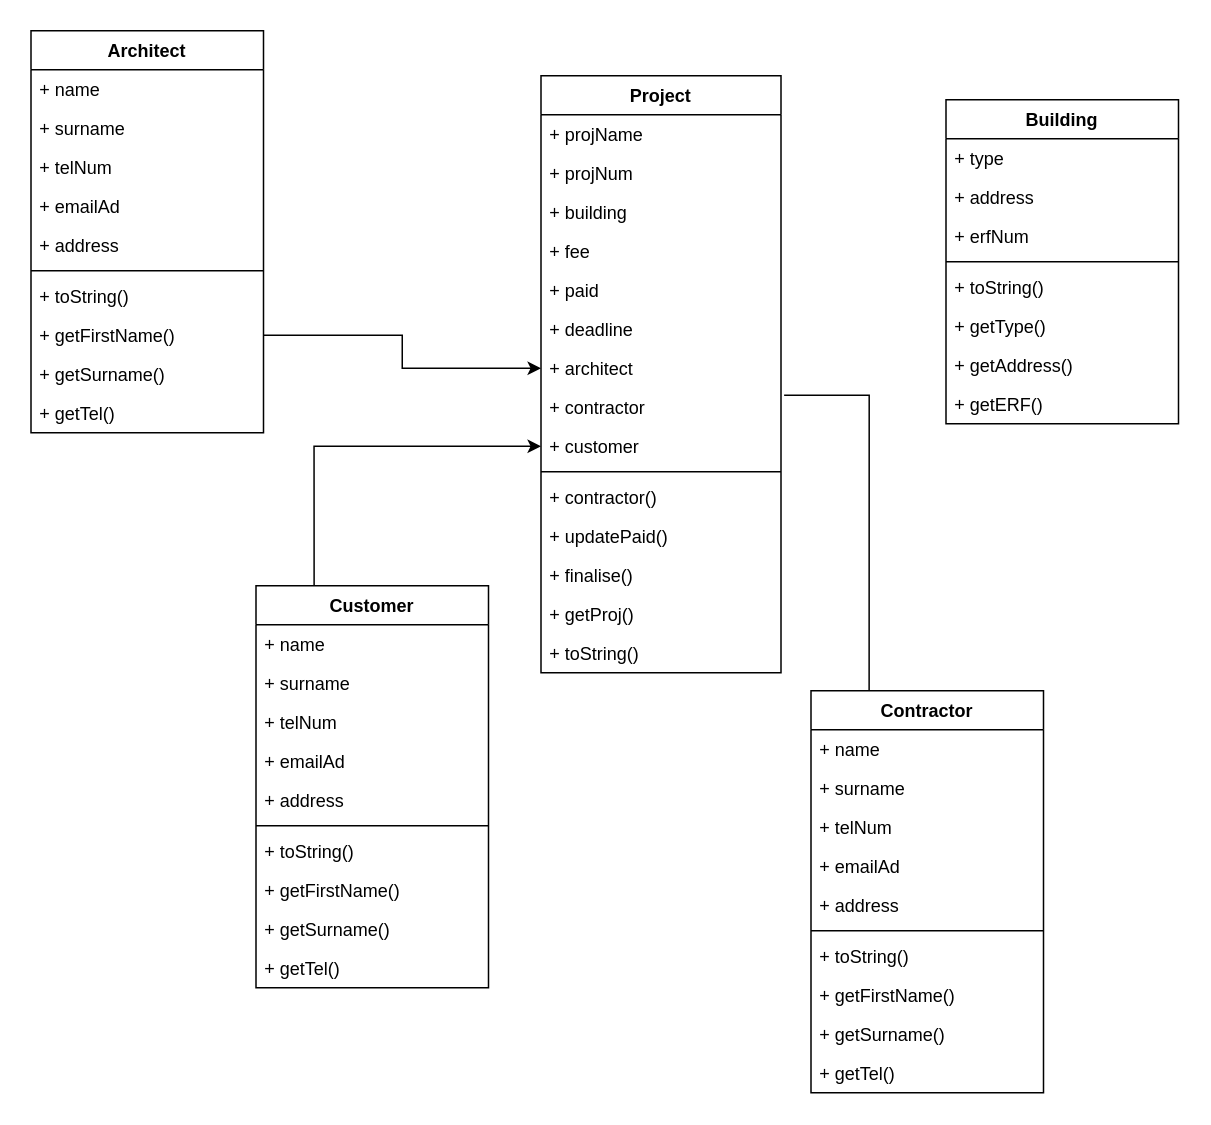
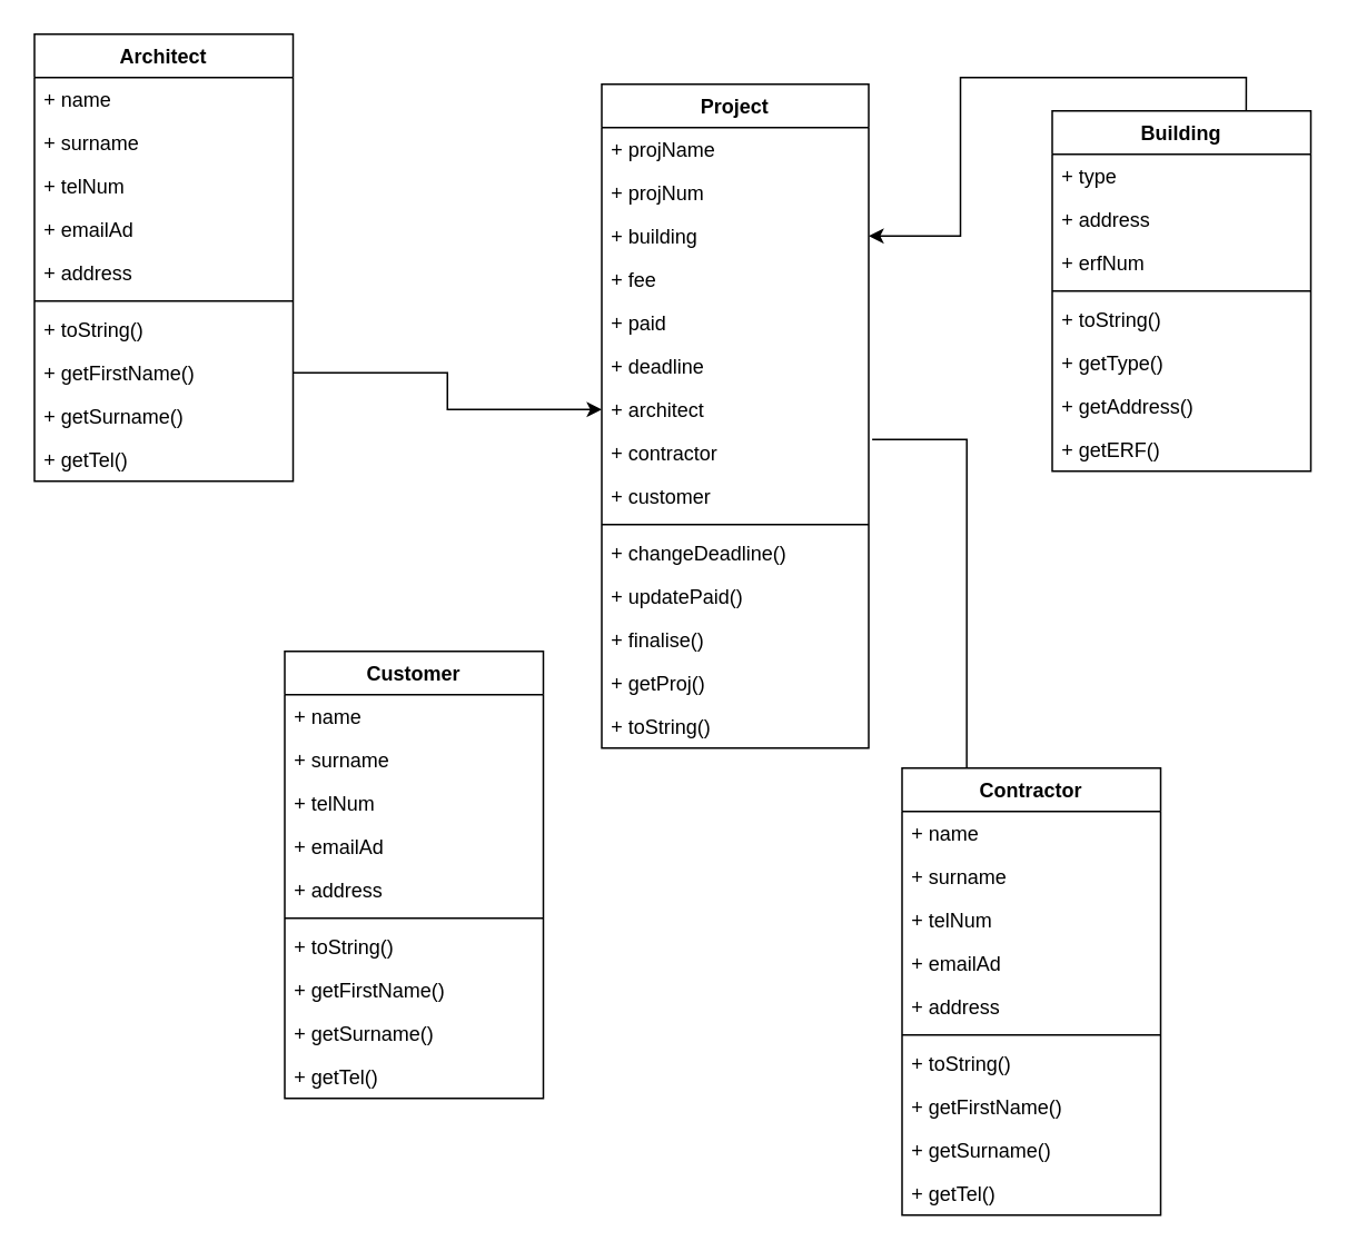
+ <mxCell id="18" style="edgeStyle=orthogonalEdgeStyle;rounded=0;orthogonalLoop=1;jettySize=auto;html=1;exitX=0.75;exitY=0;exitDx=0;exitDy=0;entryX=1;entryY=0.5;entryDx=0;entryDy=0;" edge="1" parent="1" source="54" target="5"><mxGeometry relative="1" as="geometry" /></mxCell>
- <mxCell id="42" style="edgeStyle=orthogonalEdgeStyle;rounded=0;orthogonalLoop=1;jettySize=auto;html=1;exitX=0.25;exitY=0;exitDx=0;exitDy=0;entryX=0;entryY=0.5;entryDx=0;entryDy=0;" edge="1" parent="1" source="43" target="11"><mxGeometry relative="1" as="geometry" /></mxCell>
- <mxCell id="13" value="+ contractor()" style="text;strokeColor=none;fillColor=none;align=left;verticalAlign=top;spacingLeft=4;spacingRight=4;overflow=hidden;rotatable=0;points=[[0,0.5],[1,0.5]];portConstraint=eastwest;" vertex="1" parent="2"><mxGeometry y="268" width="160" height="26" as="geometry" /></mxCell>
+ <mxCell id="13" value="+ changeDeadline()" style="text;strokeColor=none;fillColor=none;align=left;verticalAlign=top;spacingLeft=4;spacingRight=4;overflow=hidden;rotatable=0;points=[[0,0.5],[1,0.5]];portConstraint=eastwest;" vertex="1" parent="2"><mxGeometry y="268" width="160" height="26" as="geometry" /></mxCell>
